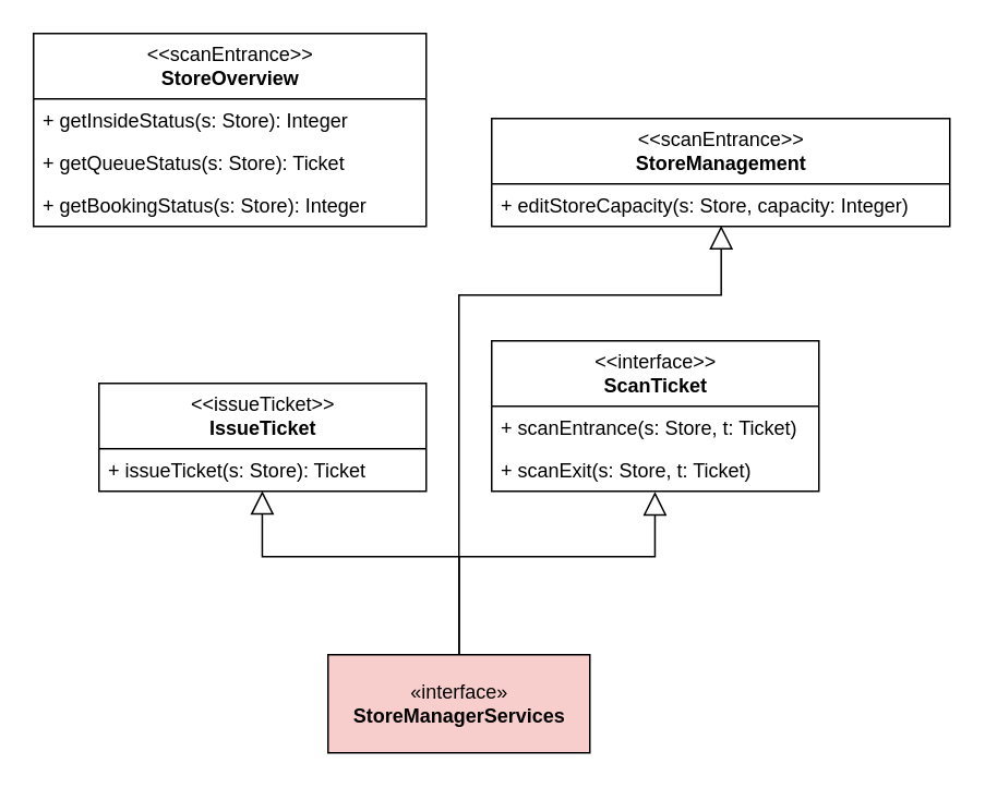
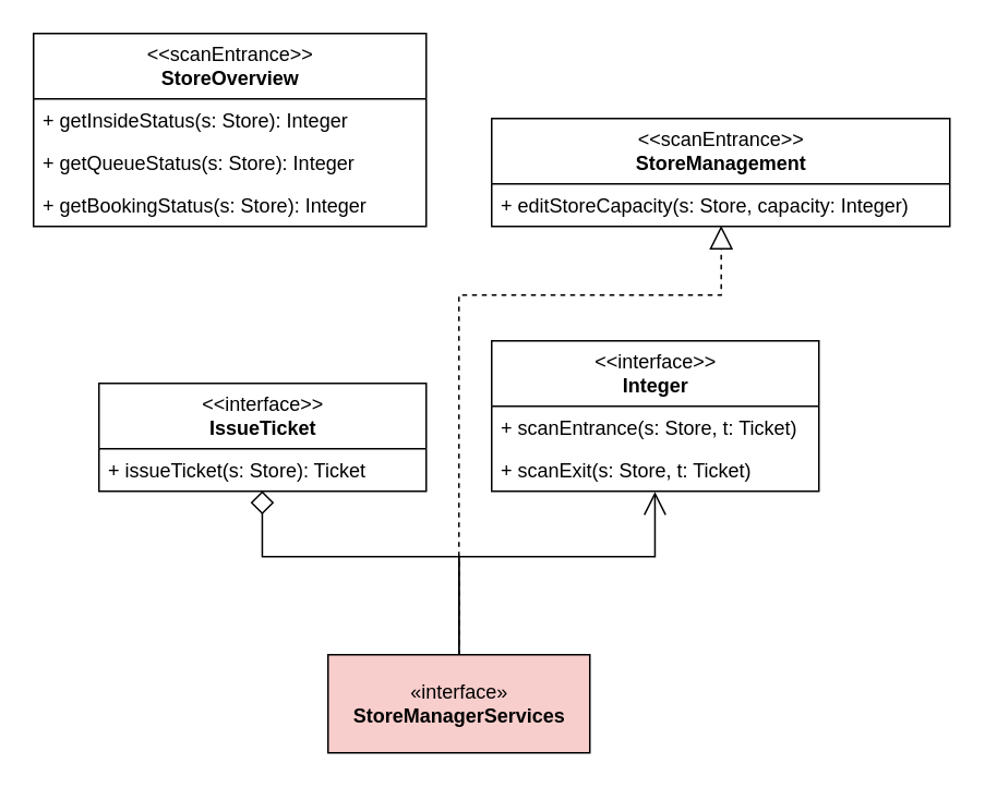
- <mxCell id="4" value="+ getQueueStatus(s: Store): Ticket" style="text;strokeColor=none;fillColor=none;align=left;verticalAlign=top;spacingLeft=4;spacingRight=4;overflow=hidden;rotatable=0;points=[[0,0.5],[1,0.5]];portConstraint=eastwest;" parent="2" vertex="1"><mxGeometry y="66" width="240" height="26" as="geometry" /></mxCell>
+ <mxCell id="4" value="+ getQueueStatus(s: Store): Integer" style="text;strokeColor=none;fillColor=none;align=left;verticalAlign=top;spacingLeft=4;spacingRight=4;overflow=hidden;rotatable=0;points=[[0,0.5],[1,0.5]];portConstraint=eastwest;" parent="2" vertex="1"><mxGeometry y="66" width="240" height="26" as="geometry" /></mxCell>
- <mxCell id="6" style="edgeStyle=orthogonalEdgeStyle;rounded=0;jumpSize=6;orthogonalLoop=1;jettySize=auto;html=1;shadow=0;endArrow=block;endFill=0;endSize=12;entryX=0.501;entryY=0.982;entryDx=0;entryDy=0;entryPerimeter=0;exitX=0.5;exitY=0;exitDx=0;exitDy=0;" edge="1" parent="1" source="9" target="11"><mxGeometry relative="1" as="geometry"><mxPoint x="160" y="140" as="targetPoint" /><mxPoint x="280" y="200" as="sourcePoint" /><Array as="points"><mxPoint x="280" y="180" /><mxPoint x="440" y="180" /></Array></mxGeometry></mxCell>
+ <mxCell id="6" style="edgeStyle=orthogonalEdgeStyle;rounded=0;jumpSize=6;orthogonalLoop=1;jettySize=auto;html=1;shadow=0;endArrow=block;endFill=0;endSize=12;entryX=0.501;entryY=0.982;entryDx=0;entryDy=0;entryPerimeter=0;exitX=0.5;exitY=0;exitDx=0;exitDy=0;dashed=1;" edge="1" parent="1" source="9" target="11"><mxGeometry relative="1" as="geometry"><mxPoint x="160" y="140" as="targetPoint" /><mxPoint x="280" y="200" as="sourcePoint" /><Array as="points"><mxPoint x="280" y="180" /><mxPoint x="440" y="180" /></Array></mxGeometry></mxCell>
- <mxCell id="12" value="&amp;lt;&amp;lt;interface&amp;gt;&amp;gt;&lt;br&gt;&lt;b&gt;ScanTicket&lt;/b&gt;" style="swimlane;fontStyle=0;childLayout=stackLayout;horizontal=1;startSize=40;fillColor=none;horizontalStack=0;resizeParent=1;resizeParentMax=0;resizeLast=0;collapsible=1;marginBottom=0;html=1;" parent="1" vertex="1"><mxGeometry x="300" y="208" width="200" height="92" as="geometry" /></mxCell>
+ <mxCell id="12" value="&amp;lt;&amp;lt;interface&amp;gt;&amp;gt;&lt;br&gt;&lt;b&gt;Integer&lt;/b&gt;" style="swimlane;fontStyle=0;childLayout=stackLayout;horizontal=1;startSize=40;fillColor=none;horizontalStack=0;resizeParent=1;resizeParentMax=0;resizeLast=0;collapsible=1;marginBottom=0;html=1;" parent="1" vertex="1"><mxGeometry x="300" y="208" width="200" height="92" as="geometry" /></mxCell>
- <mxCell id="15" value="&amp;lt;&amp;lt;issueTicket&amp;gt;&amp;gt;&lt;br&gt;&lt;b&gt;IssueTicket&lt;/b&gt;" style="swimlane;fontStyle=0;childLayout=stackLayout;horizontal=1;startSize=40;fillColor=none;horizontalStack=0;resizeParent=1;resizeParentMax=0;resizeLast=0;collapsible=1;marginBottom=0;html=1;" parent="1" vertex="1"><mxGeometry x="60" y="234" width="200" height="66" as="geometry" /></mxCell>
+ <mxCell id="15" value="&amp;lt;&amp;lt;interface&amp;gt;&amp;gt;&lt;br&gt;&lt;b&gt;IssueTicket&lt;/b&gt;" style="swimlane;fontStyle=0;childLayout=stackLayout;horizontal=1;startSize=40;fillColor=none;horizontalStack=0;resizeParent=1;resizeParentMax=0;resizeLast=0;collapsible=1;marginBottom=0;html=1;" parent="1" vertex="1"><mxGeometry x="60" y="234" width="200" height="66" as="geometry" /></mxCell>
- <mxCell id="7" style="edgeStyle=orthogonalEdgeStyle;rounded=0;jumpSize=6;orthogonalLoop=1;jettySize=auto;html=1;exitX=0.5;exitY=0;exitDx=0;exitDy=0;shadow=0;endArrow=block;endFill=0;endSize=12;entryX=0.499;entryY=0.991;entryDx=0;entryDy=0;entryPerimeter=0;" edge="1" parent="1" source="9" target="16"><mxGeometry relative="1" as="geometry"><mxPoint x="440" y="140" as="targetPoint" /><Array as="points"><mxPoint x="280" y="340" /><mxPoint x="160" y="340" /></Array></mxGeometry></mxCell>
+ <mxCell id="7" style="edgeStyle=orthogonalEdgeStyle;rounded=0;jumpSize=6;orthogonalLoop=1;jettySize=auto;html=1;exitX=0.5;exitY=0;exitDx=0;exitDy=0;shadow=0;endArrow=diamond;endFill=0;endSize=12;entryX=0.499;entryY=0.991;entryDx=0;entryDy=0;entryPerimeter=0;" edge="1" parent="1" source="9" target="16"><mxGeometry relative="1" as="geometry"><mxPoint x="440" y="140" as="targetPoint" /><Array as="points"><mxPoint x="280" y="340" /><mxPoint x="160" y="340" /></Array></mxGeometry></mxCell>
- <mxCell id="8" style="edgeStyle=orthogonalEdgeStyle;rounded=0;jumpSize=6;orthogonalLoop=1;jettySize=auto;html=1;exitX=0.5;exitY=0;exitDx=0;exitDy=0;shadow=0;endArrow=block;endFill=0;endSize=12;entryX=0.499;entryY=1.013;entryDx=0;entryDy=0;entryPerimeter=0;" edge="1" parent="1" source="9" target="14"><mxGeometry relative="1" as="geometry"><mxPoint x="680" y="140" as="targetPoint" /><Array as="points"><mxPoint x="280" y="340" /><mxPoint x="400" y="340" /></Array></mxGeometry></mxCell>
+ <mxCell id="8" style="edgeStyle=orthogonalEdgeStyle;rounded=0;jumpSize=6;orthogonalLoop=1;jettySize=auto;html=1;exitX=0.5;exitY=0;exitDx=0;exitDy=0;shadow=0;endArrow=open;endFill=0;endSize=12;entryX=0.499;entryY=1.013;entryDx=0;entryDy=0;entryPerimeter=0;" edge="1" parent="1" source="9" target="14"><mxGeometry relative="1" as="geometry"><mxPoint x="680" y="140" as="targetPoint" /><Array as="points"><mxPoint x="280" y="340" /><mxPoint x="400" y="340" /></Array></mxGeometry></mxCell>
